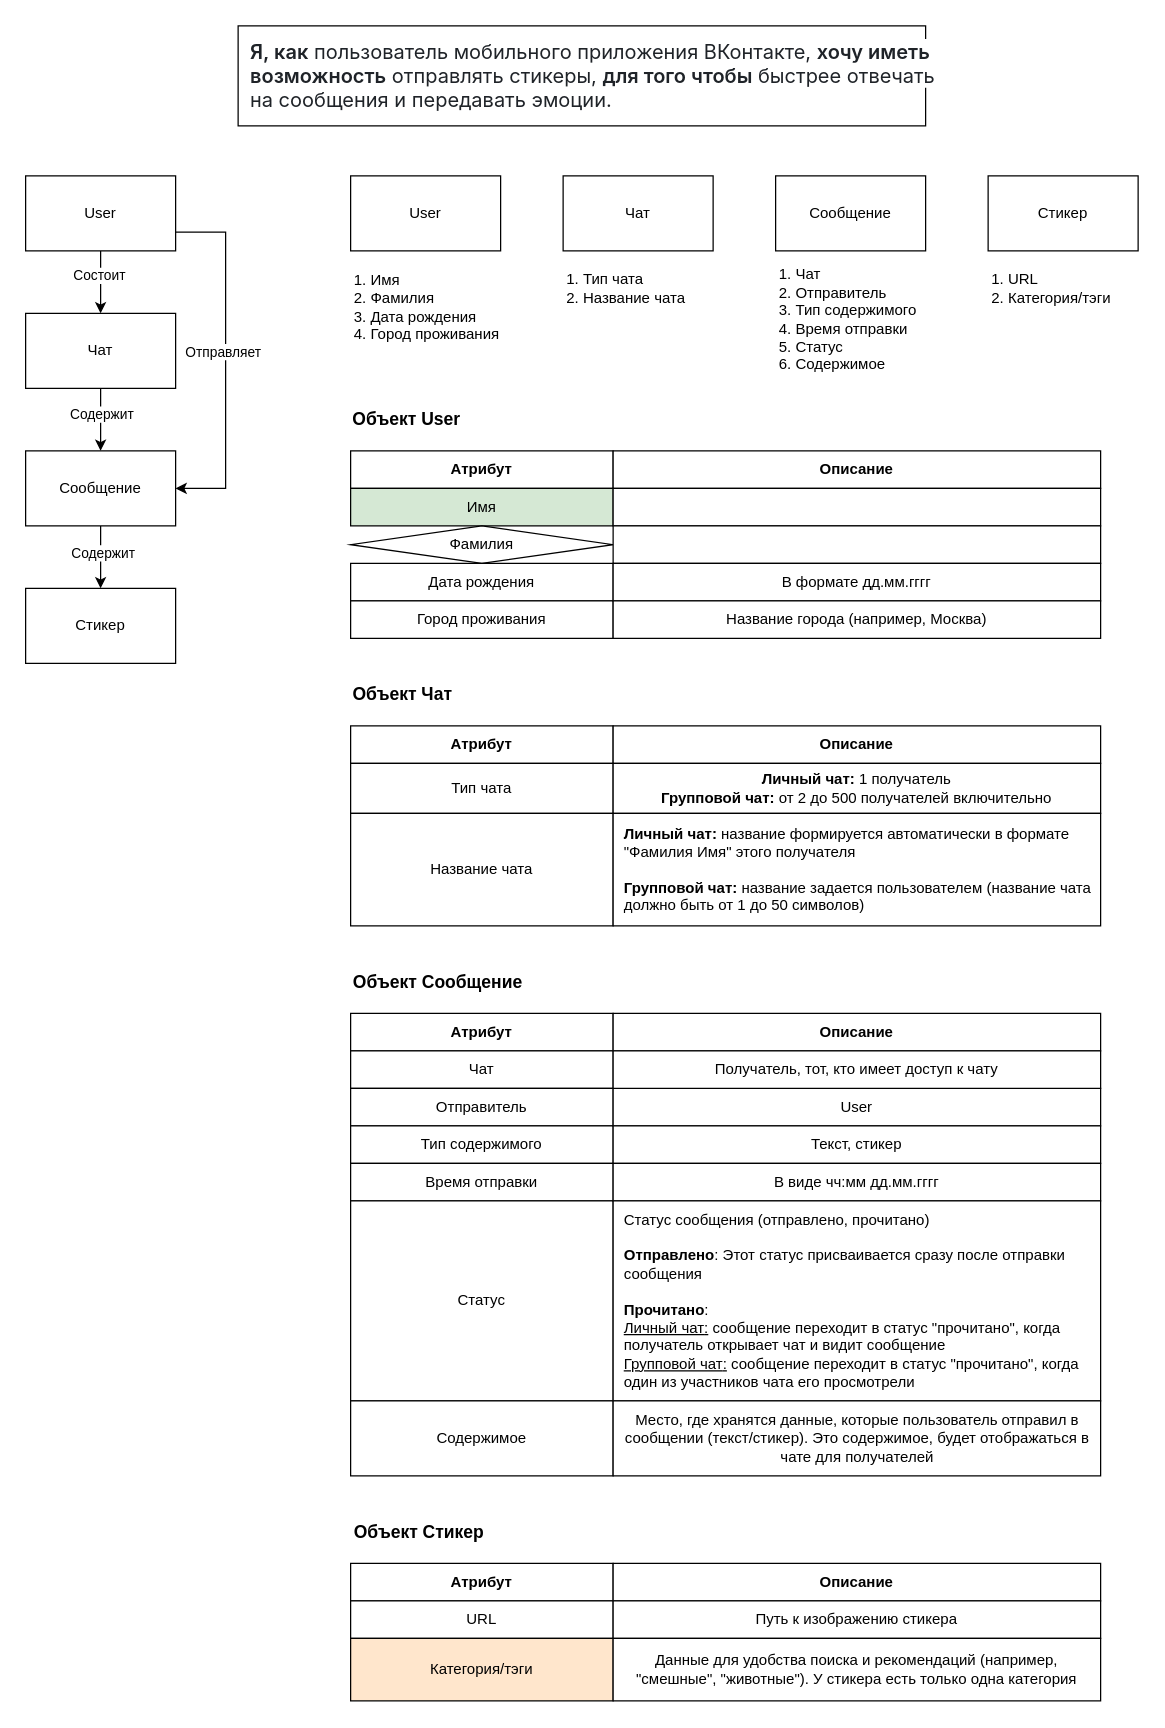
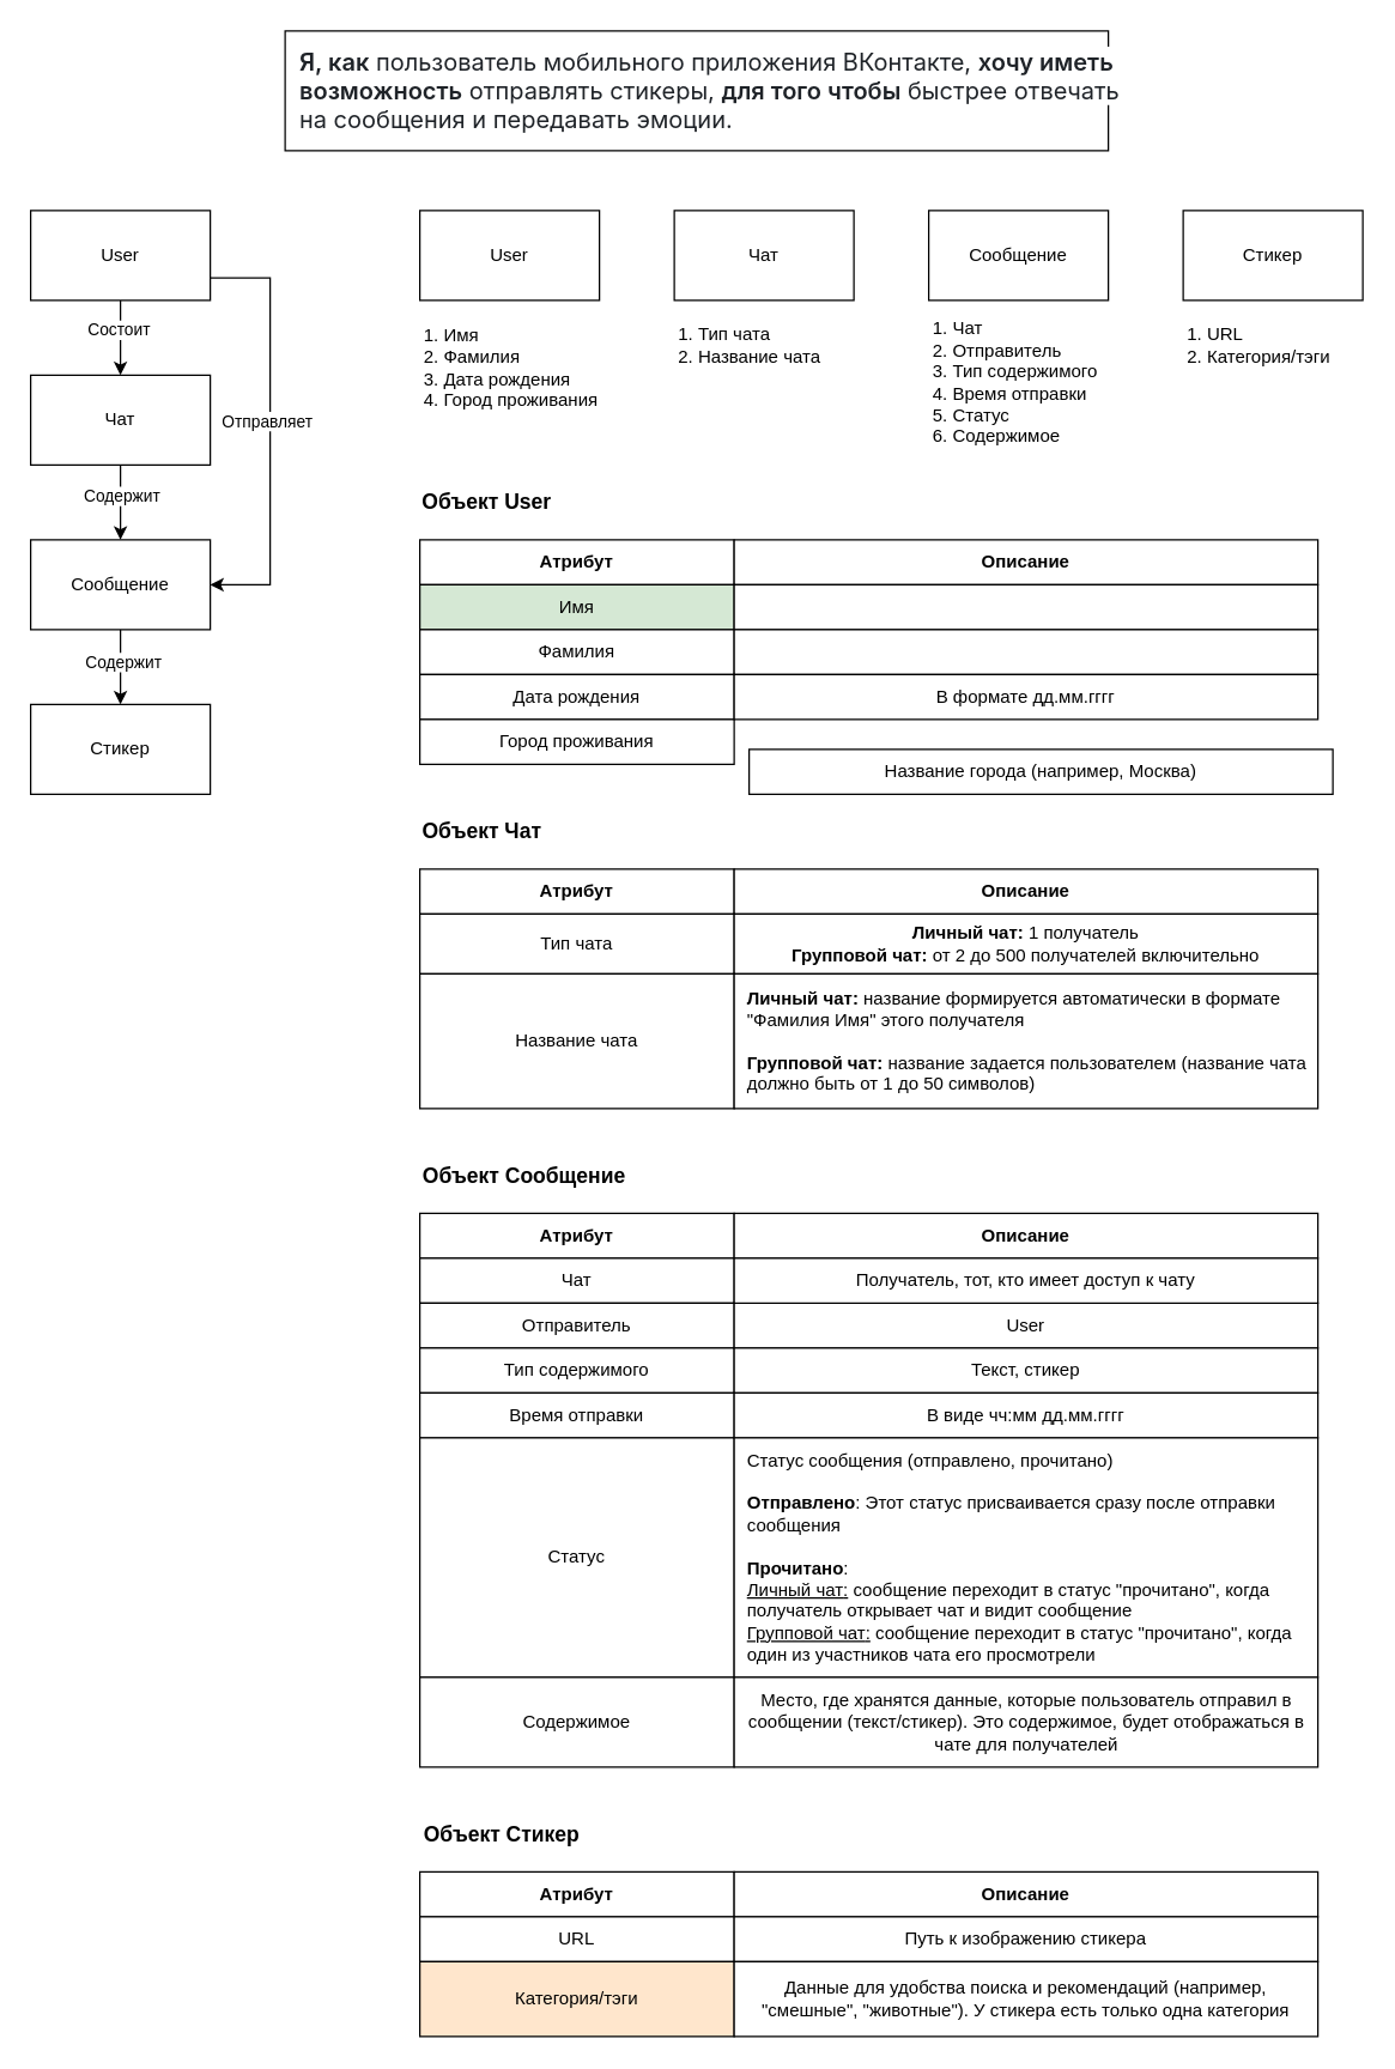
- <mxCell id="27" value="Фамилия" style="rhombus;whiteSpace=wrap;html=1;" vertex="1" parent="1"><mxGeometry x="280" y="420" width="210" height="30" as="geometry" /></mxCell>
+ <mxCell id="27" value="Фамилия" style="rounded=0;whiteSpace=wrap;html=1;" vertex="1" parent="1"><mxGeometry x="280" y="420" width="210" height="30" as="geometry" /></mxCell>
- <mxCell id="32" value="Название города (например, Москва)" style="rounded=0;whiteSpace=wrap;html=1;" vertex="1" parent="1"><mxGeometry x="490" y="480" width="390" height="30" as="geometry" /></mxCell>
+ <mxCell id="32" value="Название города (например, Москва)" style="rounded=0;whiteSpace=wrap;html=1;" vertex="1" parent="1"><mxGeometry x="500" y="500" width="390" height="30" as="geometry" /></mxCell>
